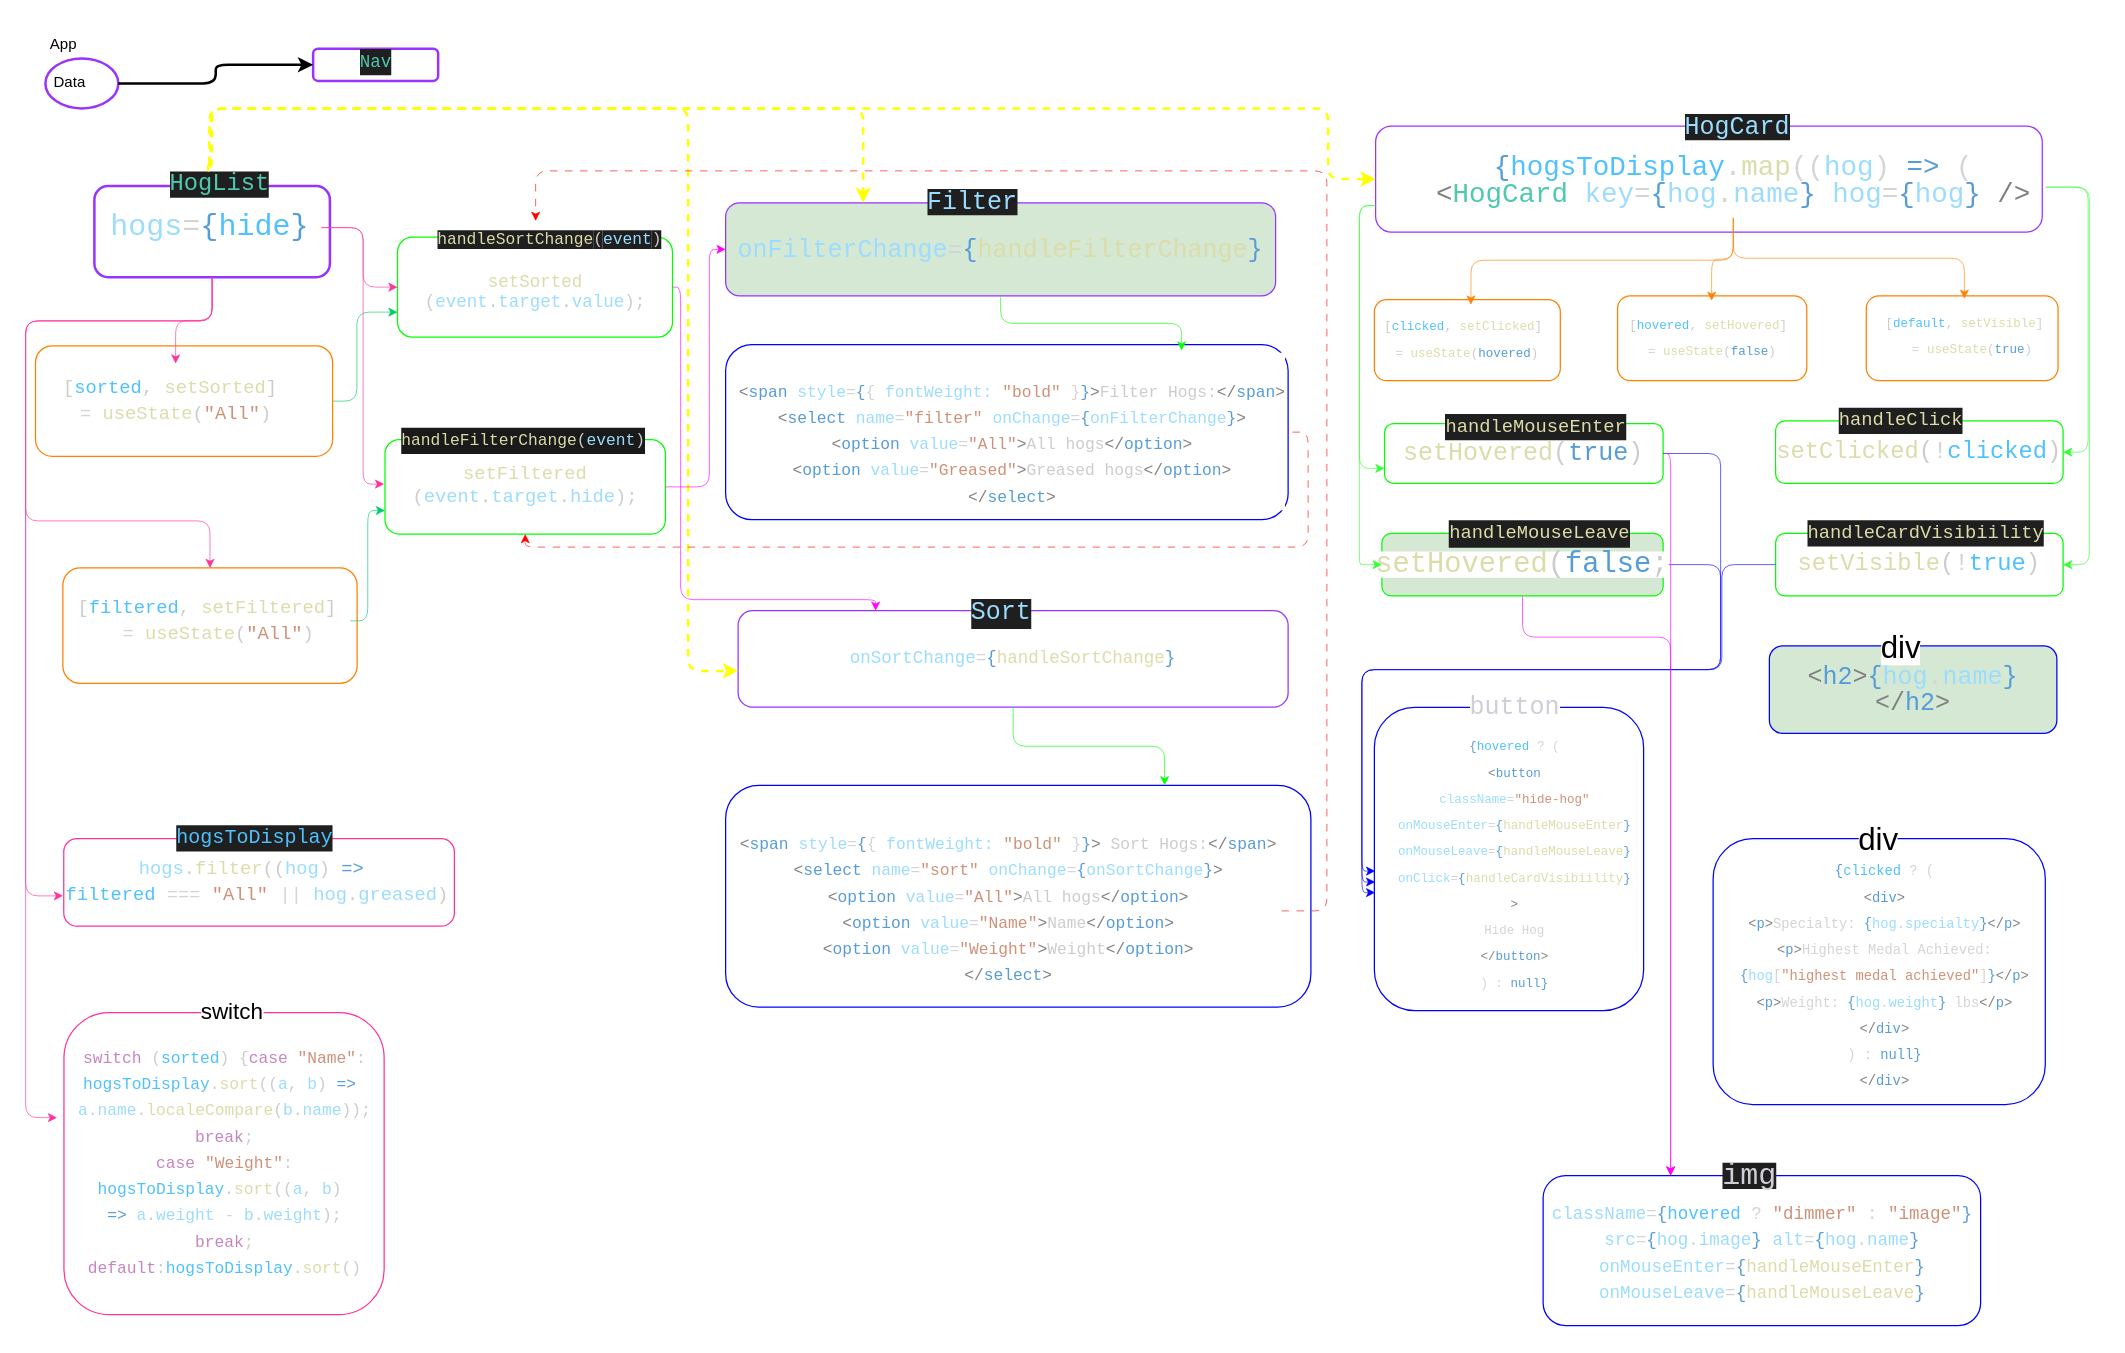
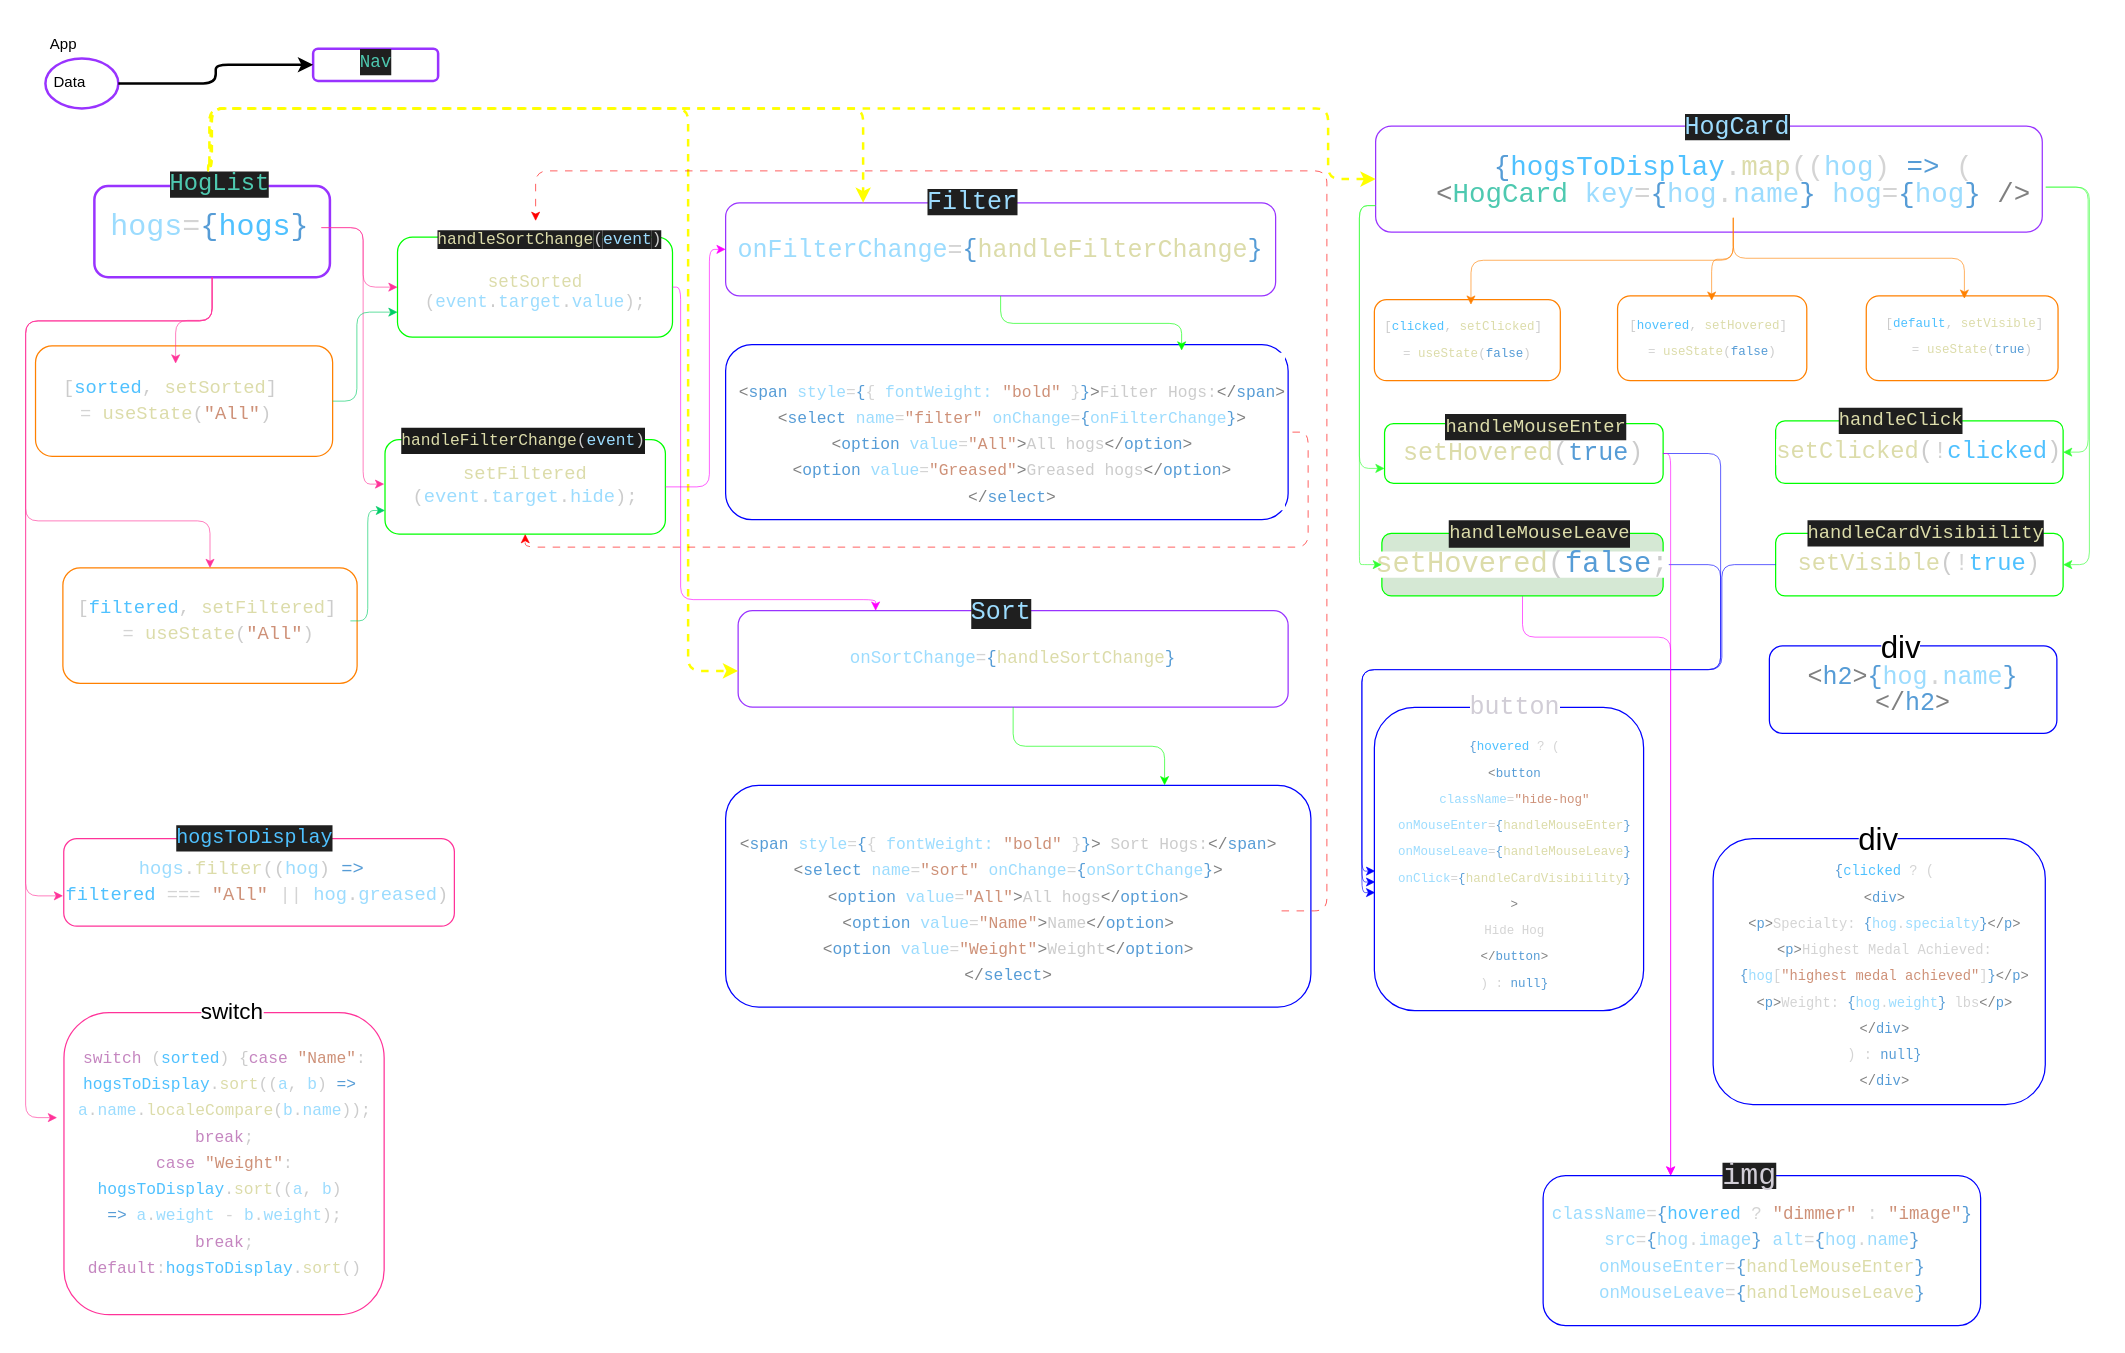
- <mxCell id="14" value="&lt;div style=&quot;color: rgb(204, 204, 204); font-family: Menlo, Monaco, &amp;quot;Courier New&amp;quot;, monospace; font-size: 24px; line-height: 21px;&quot;&gt;&lt;span style=&quot;color: rgb(156, 220, 254); font-size: 24px;&quot;&gt;hogs&lt;/span&gt;&lt;span style=&quot;color: rgb(212, 212, 212); font-size: 24px;&quot;&gt;=&lt;/span&gt;&lt;span style=&quot;color: rgb(86, 156, 214); font-size: 24px;&quot;&gt;{&lt;/span&gt;&lt;span style=&quot;color: rgb(79, 193, 255); font-size: 24px;&quot;&gt;hide&lt;/span&gt;&lt;span style=&quot;color: rgb(86, 156, 214); font-size: 24px;&quot;&gt;}&lt;/span&gt;&lt;/div&gt;" style="text;html=1;align=center;verticalAlign=middle;resizable=0;points=[];autosize=1;strokeColor=none;fillColor=none;rounded=1;fontSize=24;" vertex="1" parent="11"><mxGeometry x="1.57" y="30.357" width="180" height="30" as="geometry" /></mxCell>
+ <mxCell id="14" value="&lt;div style=&quot;color: rgb(204, 204, 204); font-family: Menlo, Monaco, &amp;quot;Courier New&amp;quot;, monospace; font-size: 24px; line-height: 21px;&quot;&gt;&lt;span style=&quot;color: rgb(156, 220, 254); font-size: 24px;&quot;&gt;hogs&lt;/span&gt;&lt;span style=&quot;color: rgb(212, 212, 212); font-size: 24px;&quot;&gt;=&lt;/span&gt;&lt;span style=&quot;color: rgb(86, 156, 214); font-size: 24px;&quot;&gt;{&lt;/span&gt;&lt;span style=&quot;color: rgb(79, 193, 255); font-size: 24px;&quot;&gt;hogs&lt;/span&gt;&lt;span style=&quot;color: rgb(86, 156, 214); font-size: 24px;&quot;&gt;}&lt;/span&gt;&lt;/div&gt;" style="text;html=1;align=center;verticalAlign=middle;resizable=0;points=[];autosize=1;strokeColor=none;fillColor=none;rounded=1;fontSize=24;" vertex="1" parent="11"><mxGeometry x="1.57" y="30.357" width="180" height="30" as="geometry" /></mxCell>
- <mxCell id="24" value="&lt;div style=&quot;color: rgb(204, 204, 204); font-family: Menlo, Monaco, &amp;quot;Courier New&amp;quot;, monospace; font-size: 20px; line-height: 21px;&quot;&gt;&lt;span style=&quot;color: #9cdcfe;&quot;&gt;onFilterChange&lt;/span&gt;&lt;span style=&quot;color: #d4d4d4;&quot;&gt;=&lt;/span&gt;&lt;span style=&quot;color: #569cd6;&quot;&gt;{&lt;/span&gt;&lt;span style=&quot;color: #dcdcaa;&quot;&gt;handleFilterChange&lt;/span&gt;&lt;span style=&quot;color: #569cd6;&quot;&gt;}&lt;/span&gt;&lt;/div&gt;" style="rounded=1;whiteSpace=wrap;html=1;labelBackgroundColor=none;strokeColor=#9933FF;horizontal=1;fillColor=#d5e8d4;" vertex="1" parent="23"><mxGeometry y="15.57" width="440" height="74.43" as="geometry" /></mxCell>
+ <mxCell id="24" value="&lt;div style=&quot;color: rgb(204, 204, 204); font-family: Menlo, Monaco, &amp;quot;Courier New&amp;quot;, monospace; font-size: 20px; line-height: 21px;&quot;&gt;&lt;span style=&quot;color: #9cdcfe;&quot;&gt;onFilterChange&lt;/span&gt;&lt;span style=&quot;color: #d4d4d4;&quot;&gt;=&lt;/span&gt;&lt;span style=&quot;color: #569cd6;&quot;&gt;{&lt;/span&gt;&lt;span style=&quot;color: #dcdcaa;&quot;&gt;handleFilterChange&lt;/span&gt;&lt;span style=&quot;color: #569cd6;&quot;&gt;}&lt;/span&gt;&lt;/div&gt;" style="rounded=1;whiteSpace=wrap;html=1;labelBackgroundColor=none;strokeColor=#9933FF;horizontal=1;" vertex="1" parent="23"><mxGeometry y="15.57" width="440" height="74.43" as="geometry" /></mxCell>
- <mxCell id="39" value="&lt;div style=&quot;color: rgb(204, 204, 204); font-family: Menlo, Monaco, &amp;quot;Courier New&amp;quot;, monospace; font-size: 10px; line-height: 21px;&quot;&gt;&lt;div style=&quot;line-height: 21px; font-size: 10px;&quot;&gt;&lt;div style=&quot;font-size: 10px; line-height: 21px;&quot;&gt;[&lt;span style=&quot;color: rgb(79, 193, 255); font-size: 10px;&quot;&gt;clicked&lt;/span&gt;, &lt;span style=&quot;color: rgb(220, 220, 170); font-size: 10px;&quot;&gt;setClicked&lt;/span&gt;]&amp;nbsp;&lt;/div&gt;&lt;div style=&quot;font-size: 10px; line-height: 21px;&quot;&gt;&lt;span style=&quot;color: rgb(212, 212, 212); font-size: 10px;&quot;&gt;=&lt;/span&gt; &lt;span style=&quot;color: rgb(220, 220, 170); font-size: 10px;&quot;&gt;useState&lt;/span&gt;(&lt;span style=&quot;color: rgb(86, 156, 214); font-size: 10px;&quot;&gt;hovered&lt;/span&gt;)&lt;/div&gt;&lt;/div&gt;&lt;/div&gt;" style="text;html=1;align=center;verticalAlign=middle;resizable=0;points=[];autosize=1;strokeColor=none;fillColor=none;fontSize=10;labelBackgroundColor=default;" vertex="1" parent="37"><mxGeometry x="-5.62" y="2.421" width="160" height="60" as="geometry" /></mxCell>
+ <mxCell id="39" value="&lt;div style=&quot;color: rgb(204, 204, 204); font-family: Menlo, Monaco, &amp;quot;Courier New&amp;quot;, monospace; font-size: 10px; line-height: 21px;&quot;&gt;&lt;div style=&quot;line-height: 21px; font-size: 10px;&quot;&gt;&lt;div style=&quot;font-size: 10px; line-height: 21px;&quot;&gt;[&lt;span style=&quot;color: rgb(79, 193, 255); font-size: 10px;&quot;&gt;clicked&lt;/span&gt;, &lt;span style=&quot;color: rgb(220, 220, 170); font-size: 10px;&quot;&gt;setClicked&lt;/span&gt;]&amp;nbsp;&lt;/div&gt;&lt;div style=&quot;font-size: 10px; line-height: 21px;&quot;&gt;&lt;span style=&quot;color: rgb(212, 212, 212); font-size: 10px;&quot;&gt;=&lt;/span&gt; &lt;span style=&quot;color: rgb(220, 220, 170); font-size: 10px;&quot;&gt;useState&lt;/span&gt;(&lt;span style=&quot;color: rgb(86, 156, 214); font-size: 10px;&quot;&gt;false&lt;/span&gt;)&lt;/div&gt;&lt;/div&gt;&lt;/div&gt;" style="text;html=1;align=center;verticalAlign=middle;resizable=0;points=[];autosize=1;strokeColor=none;fillColor=none;fontSize=10;labelBackgroundColor=default;" vertex="1" parent="37"><mxGeometry x="-5.62" y="2.421" width="160" height="60" as="geometry" /></mxCell>
- <mxCell id="82" value="&lt;div style=&quot;color: rgb(204, 204, 204); font-family: Menlo, Monaco, &amp;quot;Courier New&amp;quot;, monospace; line-height: 21px; font-size: 20px;&quot;&gt;&lt;div style=&quot;line-height: 21px;&quot;&gt; &lt;span style=&quot;color: #808080;&quot;&gt;&amp;lt;&lt;/span&gt;&lt;span style=&quot;color: #569cd6;&quot;&gt;h2&lt;/span&gt;&lt;span style=&quot;color: #808080;&quot;&gt;&amp;gt;&lt;/span&gt;&lt;span style=&quot;color: #569cd6;&quot;&gt;{&lt;/span&gt;&lt;span style=&quot;color: #9cdcfe;&quot;&gt;hog&lt;/span&gt;&lt;span style=&quot;color: #d4d4d4;&quot;&gt;.&lt;/span&gt;&lt;span style=&quot;color: #9cdcfe;&quot;&gt;name&lt;/span&gt;&lt;span style=&quot;color: #569cd6;&quot;&gt;}&lt;/span&gt;&lt;span style=&quot;color: #808080;&quot;&gt;&amp;lt;/&lt;/span&gt;&lt;span style=&quot;color: #569cd6;&quot;&gt;h2&lt;/span&gt;&lt;span style=&quot;color: #808080;&quot;&gt;&amp;gt;&lt;/span&gt;&lt;/div&gt;&lt;/div&gt;" style="rounded=1;whiteSpace=wrap;html=1;labelBackgroundColor=none;strokeColor=#0000FF;fillColor=#d5e8d4;" vertex="1" parent="81"><mxGeometry y="20" width="230" height="70" as="geometry" /></mxCell>
+ <mxCell id="82" value="&lt;div style=&quot;color: rgb(204, 204, 204); font-family: Menlo, Monaco, &amp;quot;Courier New&amp;quot;, monospace; line-height: 21px; font-size: 20px;&quot;&gt;&lt;div style=&quot;line-height: 21px;&quot;&gt; &lt;span style=&quot;color: #808080;&quot;&gt;&amp;lt;&lt;/span&gt;&lt;span style=&quot;color: #569cd6;&quot;&gt;h2&lt;/span&gt;&lt;span style=&quot;color: #808080;&quot;&gt;&amp;gt;&lt;/span&gt;&lt;span style=&quot;color: #569cd6;&quot;&gt;{&lt;/span&gt;&lt;span style=&quot;color: #9cdcfe;&quot;&gt;hog&lt;/span&gt;&lt;span style=&quot;color: #d4d4d4;&quot;&gt;.&lt;/span&gt;&lt;span style=&quot;color: #9cdcfe;&quot;&gt;name&lt;/span&gt;&lt;span style=&quot;color: #569cd6;&quot;&gt;}&lt;/span&gt;&lt;span style=&quot;color: #808080;&quot;&gt;&amp;lt;/&lt;/span&gt;&lt;span style=&quot;color: #569cd6;&quot;&gt;h2&lt;/span&gt;&lt;span style=&quot;color: #808080;&quot;&gt;&amp;gt;&lt;/span&gt;&lt;/div&gt;&lt;/div&gt;" style="rounded=1;whiteSpace=wrap;html=1;labelBackgroundColor=none;strokeColor=#0000FF;" vertex="1" parent="81"><mxGeometry y="20" width="230" height="70" as="geometry" /></mxCell>
